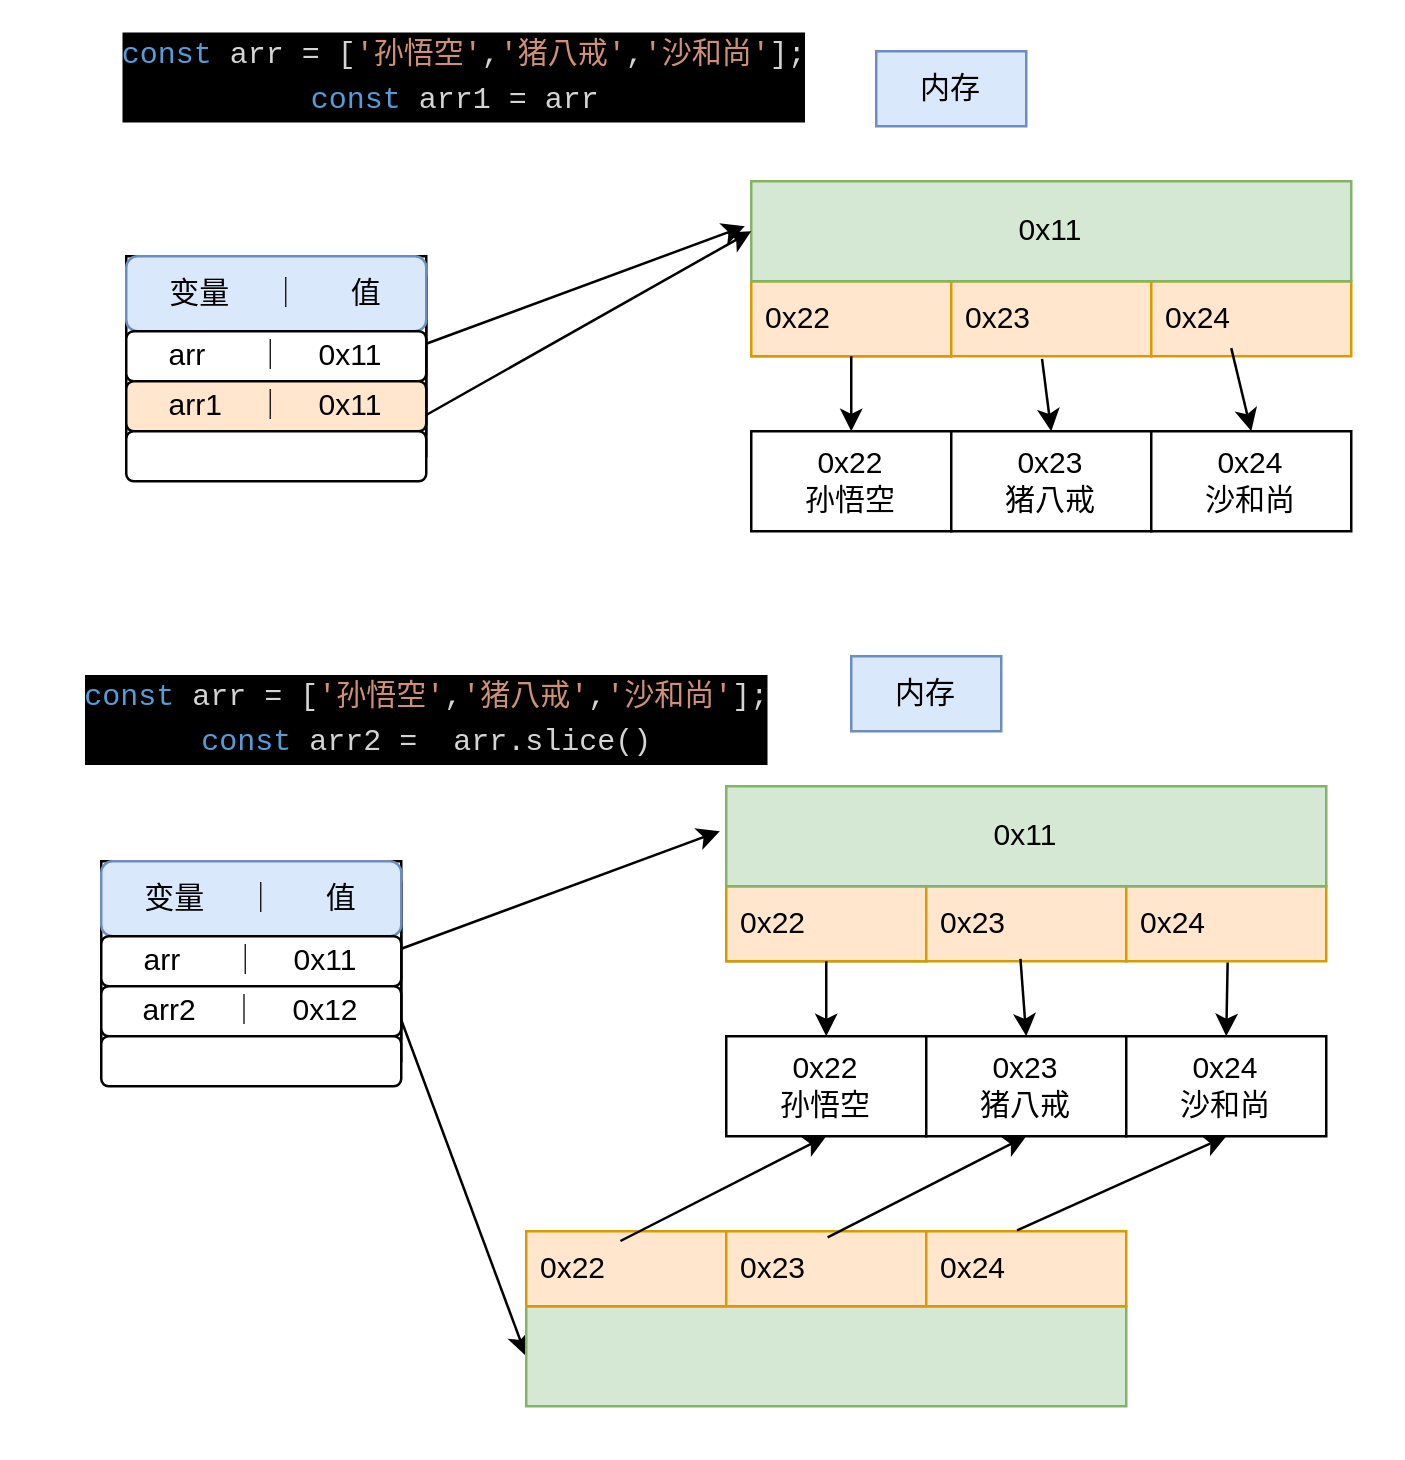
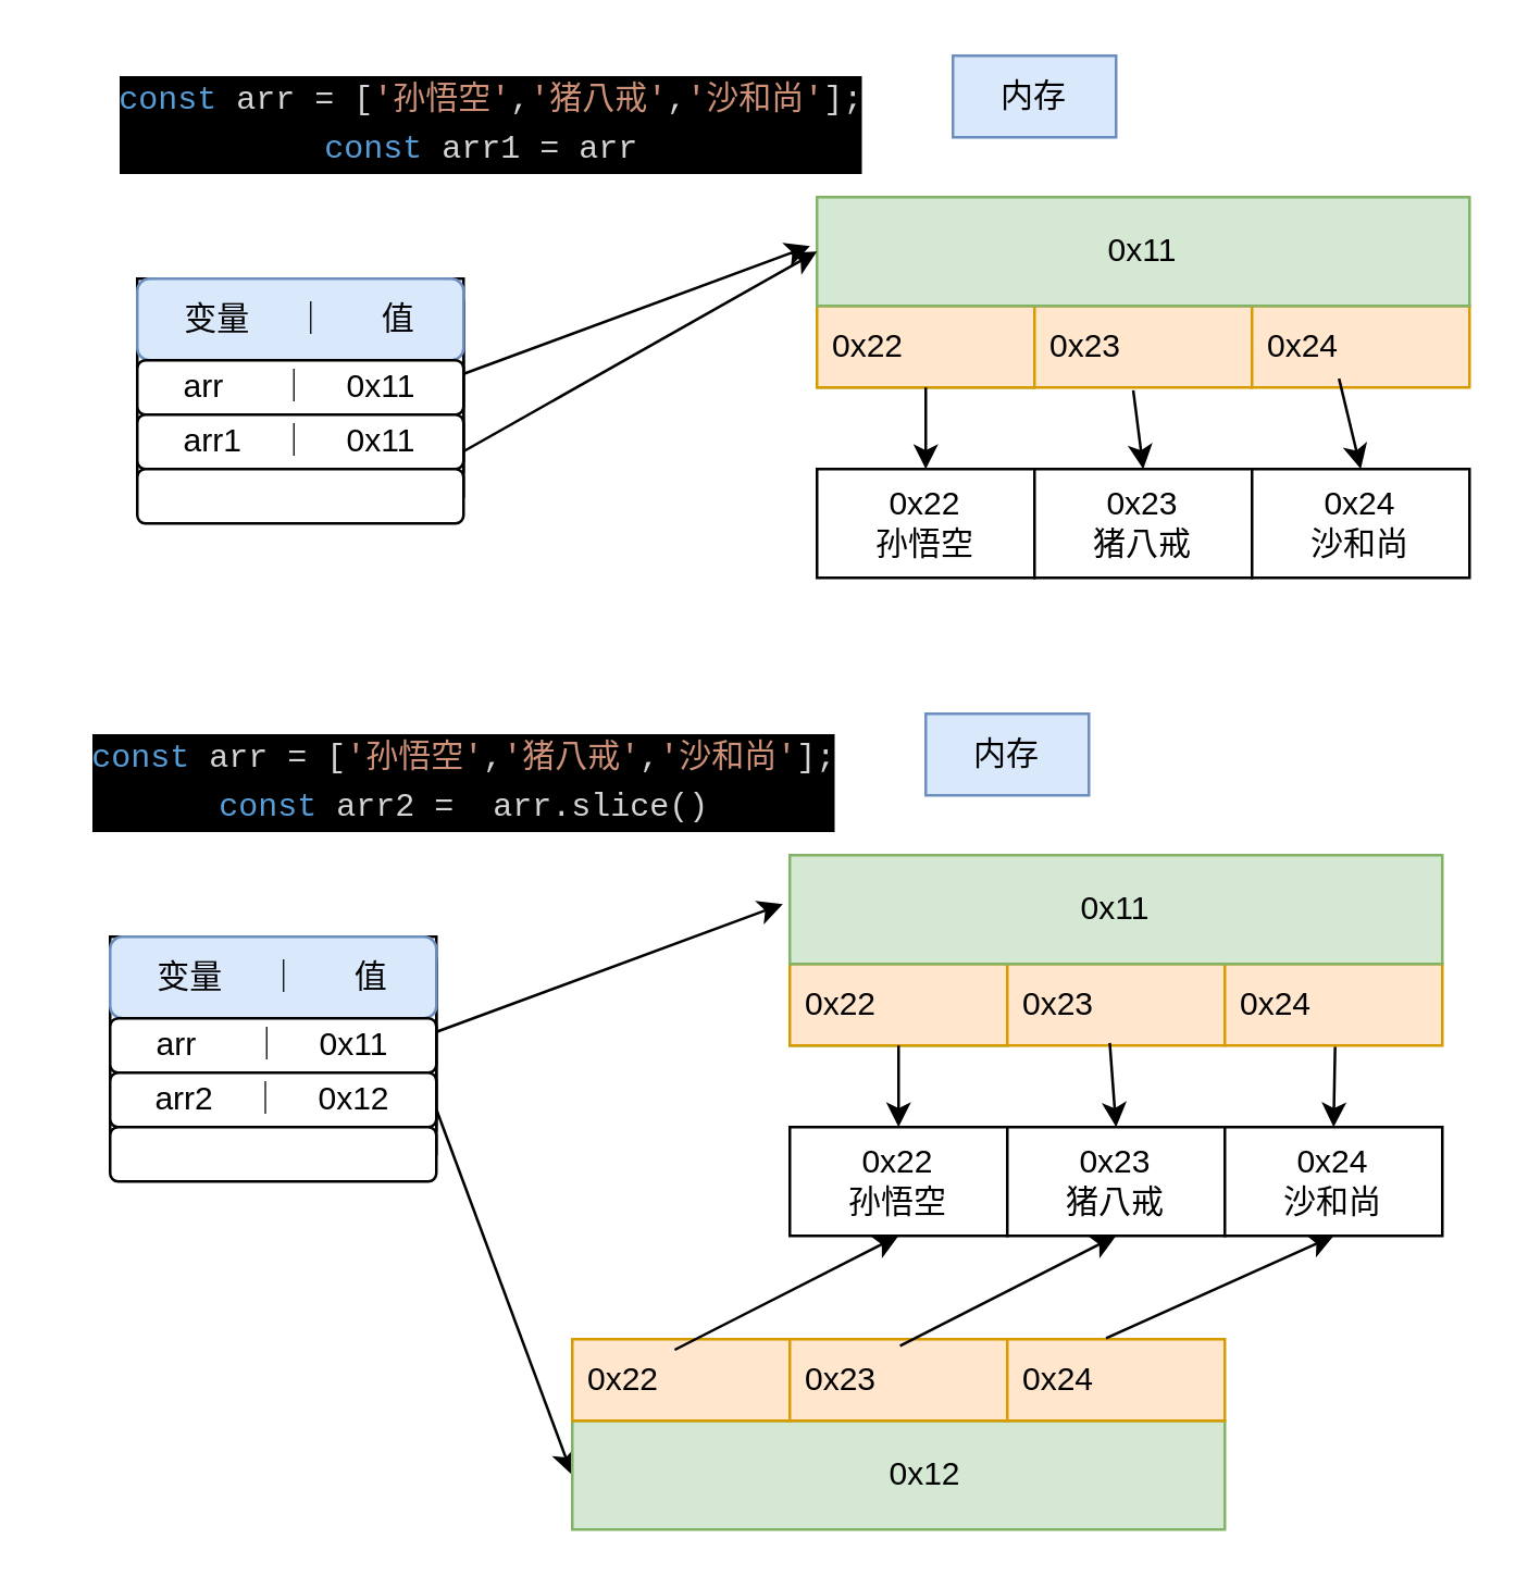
- <mxCell id="21" value="&lt;div style=&quot;color: rgb(212, 212, 212); font-family: Menlo, Monaco, &amp;quot;Courier New&amp;quot;, monospace; line-height: 18px; white-space-collapse: preserve;&quot;&gt;&lt;div&gt;&lt;span style=&quot;color: rgb(86, 156, 214);&quot;&gt;const&lt;/span&gt;&lt;span style=&quot;color: rgb(212, 212, 212);&quot;&gt; arr = [&lt;/span&gt;&lt;span style=&quot;color: rgb(206, 145, 120);&quot;&gt;'孙悟空'&lt;/span&gt;&lt;span style=&quot;color: rgb(212, 212, 212);&quot;&gt;,&lt;/span&gt;&lt;span style=&quot;color: rgb(206, 145, 120);&quot;&gt;'猪八戒'&lt;/span&gt;&lt;span style=&quot;color: rgb(212, 212, 212);&quot;&gt;,&lt;/span&gt;&lt;span style=&quot;color: rgb(206, 145, 120);&quot;&gt;'沙和尚'&lt;/span&gt;&lt;span style=&quot;color: rgb(212, 212, 212);&quot;&gt;];&lt;/span&gt;&lt;/div&gt;&lt;div&gt;&lt;span style=&quot;color: rgb(86, 156, 214);&quot;&gt;const&lt;/span&gt;&lt;span style=&quot;color: rgb(212, 212, 212);&quot;&gt; arr1 = arr &lt;/span&gt;&lt;/div&gt;&lt;/div&gt;" style="text;html=1;align=center;verticalAlign=middle;resizable=0;points=[];autosize=1;strokeColor=none;fillColor=none;labelBackgroundColor=#000000;" vertex="1" parent="1"><mxGeometry x="35" y="5" width="300" height="50" as="geometry" /></mxCell>
+ <mxCell id="21" value="&lt;div style=&quot;color: rgb(212, 212, 212); font-family: Menlo, Monaco, &amp;quot;Courier New&amp;quot;, monospace; line-height: 18px; white-space-collapse: preserve;&quot;&gt;&lt;div&gt;&lt;span style=&quot;color: rgb(86, 156, 214);&quot;&gt;const&lt;/span&gt;&lt;span style=&quot;color: rgb(212, 212, 212);&quot;&gt; arr = [&lt;/span&gt;&lt;span style=&quot;color: rgb(206, 145, 120);&quot;&gt;'孙悟空'&lt;/span&gt;&lt;span style=&quot;color: rgb(212, 212, 212);&quot;&gt;,&lt;/span&gt;&lt;span style=&quot;color: rgb(206, 145, 120);&quot;&gt;'猪八戒'&lt;/span&gt;&lt;span style=&quot;color: rgb(212, 212, 212);&quot;&gt;,&lt;/span&gt;&lt;span style=&quot;color: rgb(206, 145, 120);&quot;&gt;'沙和尚'&lt;/span&gt;&lt;span style=&quot;color: rgb(212, 212, 212);&quot;&gt;];&lt;/span&gt;&lt;/div&gt;&lt;div&gt;&lt;span style=&quot;color: rgb(86, 156, 214);&quot;&gt;const&lt;/span&gt;&lt;span style=&quot;color: rgb(212, 212, 212);&quot;&gt; arr1 = arr &lt;/span&gt;&lt;/div&gt;&lt;/div&gt;" style="text;html=1;align=center;verticalAlign=middle;resizable=0;points=[];autosize=1;strokeColor=none;fillColor=none;labelBackgroundColor=#000000;" vertex="1" parent="1"><mxGeometry x="30" y="20" width="300" height="50" as="geometry" /></mxCell>
- <mxCell id="10" value="arr1&amp;nbsp; &amp;nbsp; ｜&amp;nbsp; &amp;nbsp; 0x11" style="rounded=1;whiteSpace=wrap;html=1;fillColor=#ffe6cc;" vertex="1" parent="1"><mxGeometry x="50" y="152" width="120" height="20" as="geometry" /></mxCell>
+ <mxCell id="10" value="arr1&amp;nbsp; &amp;nbsp; ｜&amp;nbsp; &amp;nbsp; 0x11" style="rounded=1;whiteSpace=wrap;html=1;" vertex="1" parent="1"><mxGeometry x="50" y="152" width="120" height="20" as="geometry" /></mxCell>
+ <mxCell id="43" value="0x12" style="text;strokeColor=none;align=center;fillColor=none;html=1;verticalAlign=middle;whiteSpace=wrap;rounded=0;" vertex="1" parent="1"><mxGeometry x="310" y="527" width="60" height="30" as="geometry" /></mxCell>
